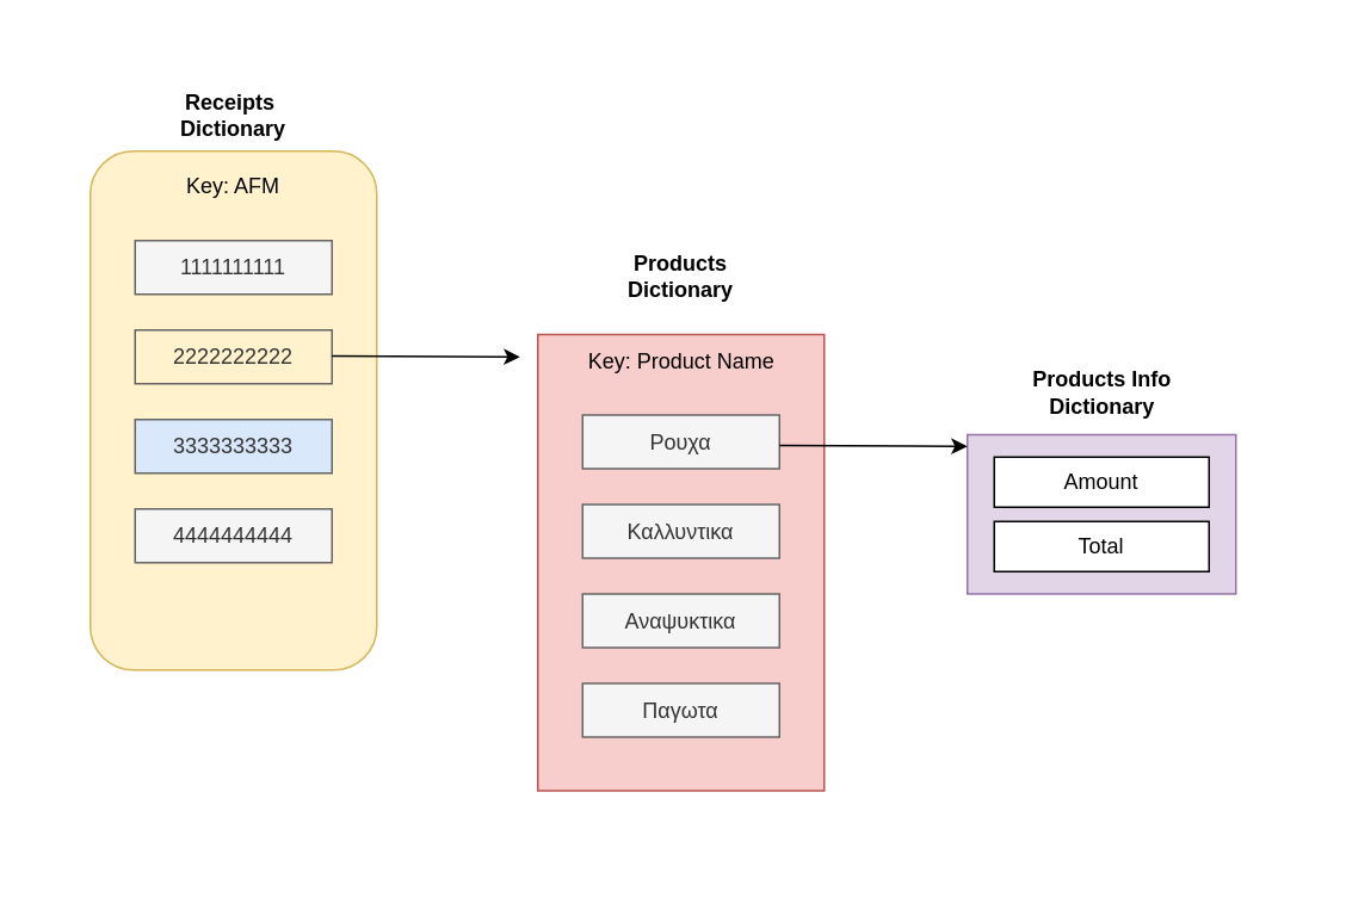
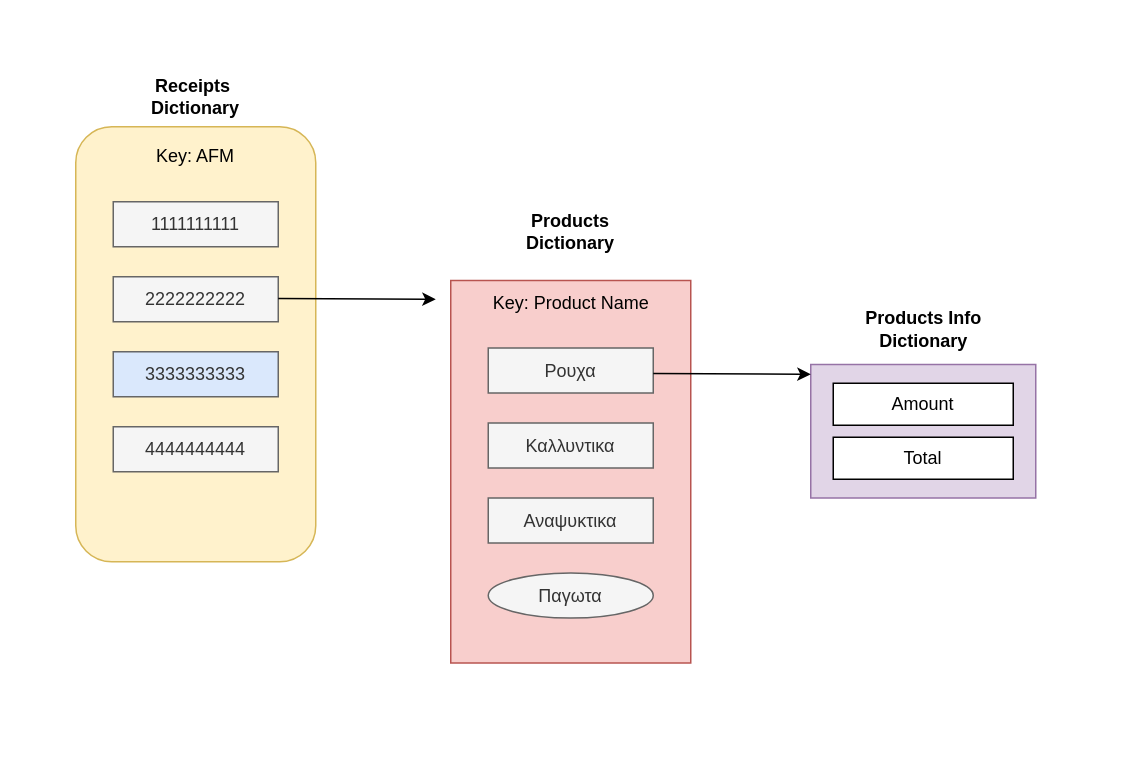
- <mxCell id="6" value="2222222222" style="rounded=0;whiteSpace=wrap;html=1;fillColor=#fff2cc;strokeColor=#666666;fontColor=#333333;" vertex="1" parent="1"><mxGeometry x="75" y="184" width="110" height="30" as="geometry" /></mxCell>
+ <mxCell id="6" value="2222222222" style="rounded=0;whiteSpace=wrap;html=1;fillColor=#f5f5f5;strokeColor=#666666;fontColor=#333333;" vertex="1" parent="1"><mxGeometry x="75" y="184" width="110" height="30" as="geometry" /></mxCell>
- <mxCell id="12" value="Παγωτα" style="rounded=0;whiteSpace=wrap;html=1;fillColor=#f5f5f5;strokeColor=#666666;fontColor=#333333;" vertex="1" parent="1"><mxGeometry x="325" y="381.5" width="110" height="30" as="geometry" /></mxCell>
+ <mxCell id="12" value="Παγωτα" style="ellipse;whiteSpace=wrap;html=1;fillColor=#f5f5f5;strokeColor=#666666;fontColor=#333333;" vertex="1" parent="1"><mxGeometry x="325" y="381.5" width="110" height="30" as="geometry" /></mxCell>
